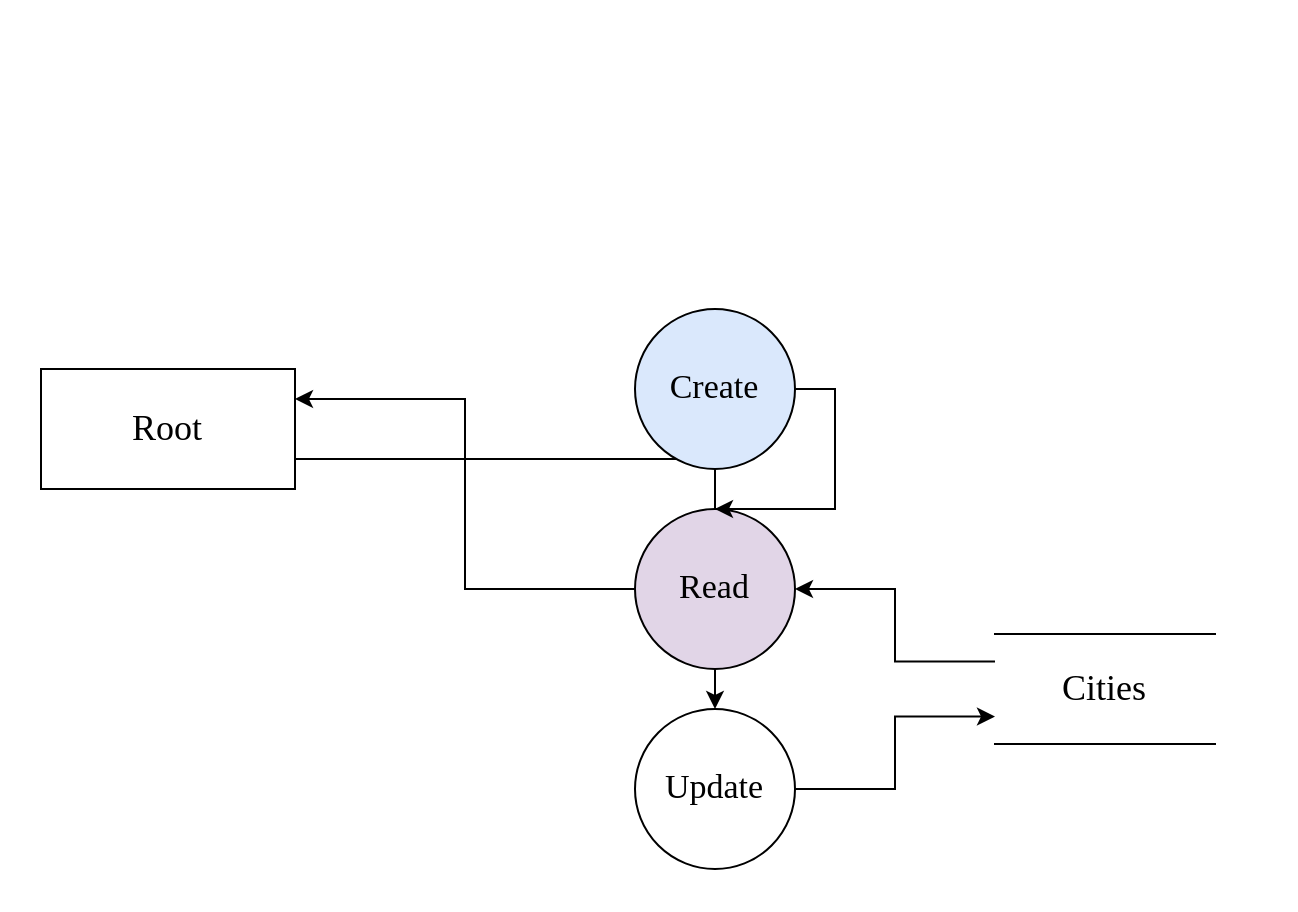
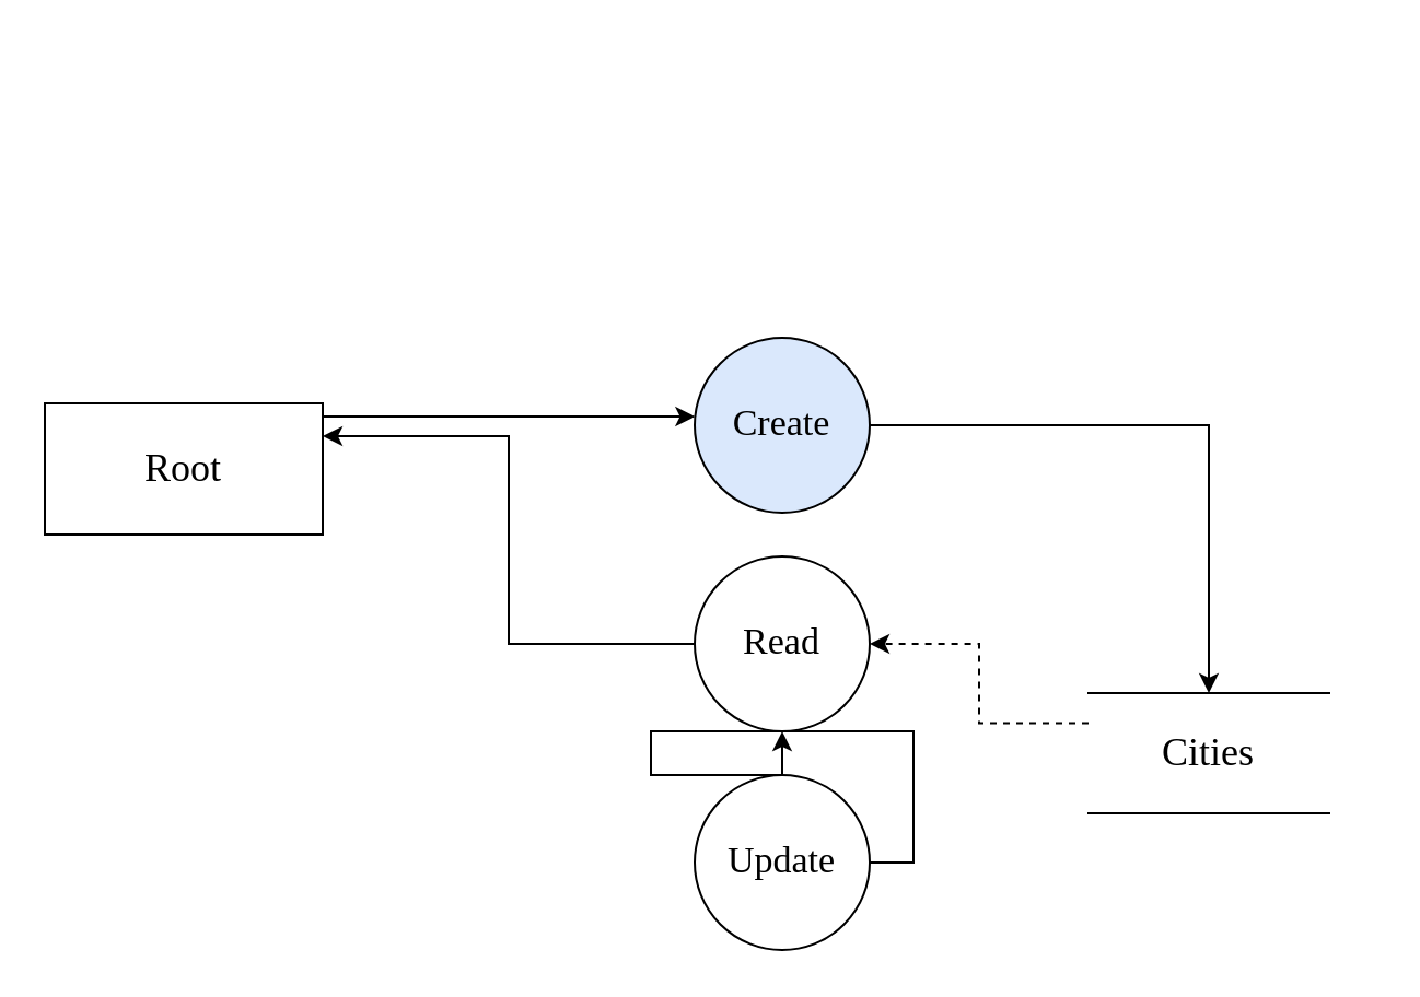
+ <mxCell id="4" style="edgeStyle=orthogonalEdgeStyle;rounded=0;orthogonalLoop=1;jettySize=auto;html=1;exitX=0.75;exitY=0;exitDx=0;exitDy=0;endArrow=classic;endFill=1;fontFamily=Times New Roman;" parent="1" source="6" target="12" edge="1"><mxGeometry relative="1" as="geometry"><Array as="points"><mxPoint x="115" y="190" /></Array></mxGeometry></mxCell>
- <mxCell id="5" style="edgeStyle=orthogonalEdgeStyle;rounded=0;orthogonalLoop=1;jettySize=auto;html=1;exitX=1;exitY=0.75;exitDx=0;exitDy=0;endArrow=classic;endFill=1;fontFamily=Times New Roman;" parent="1" source="6" target="14" edge="1"><mxGeometry relative="1" as="geometry" /></mxCell>
- <mxCell id="11" style="edgeStyle=orthogonalEdgeStyle;rounded=0;orthogonalLoop=1;jettySize=auto;html=1;exitX=1;exitY=0.5;exitDx=0;exitDy=0;endArrow=classic;endFill=1;fontFamily=Times New Roman;" parent="1" source="12" target="8" edge="1"><mxGeometry relative="1" as="geometry" /></mxCell>
+ <mxCell id="11" style="edgeStyle=orthogonalEdgeStyle;rounded=0;orthogonalLoop=1;jettySize=auto;html=1;exitX=1;exitY=0.5;exitDx=0;exitDy=0;endArrow=classic;endFill=1;fontFamily=Times New Roman;" parent="1" source="12" target="10" edge="1"><mxGeometry relative="1" as="geometry" /></mxCell>
- <mxCell id="8" value="&lt;p&gt;&lt;span style=&quot;line-height: 1.1&quot;&gt;&lt;font style=&quot;font-size: 17px&quot;&gt;Read&lt;/font&gt;&lt;/span&gt;&lt;/p&gt;" style="ellipse;whiteSpace=wrap;html=1;aspect=fixed;shadow=0;sketch=0;rotation=0;fontFamily=Times New Roman;fillColor=#e1d5e7;" parent="1" vertex="1"><mxGeometry x="317" y="254" width="80" height="80" as="geometry" /></mxCell>
+ <mxCell id="8" value="&lt;p&gt;&lt;span style=&quot;line-height: 1.1&quot;&gt;&lt;font style=&quot;font-size: 17px&quot;&gt;Read&lt;/font&gt;&lt;/span&gt;&lt;/p&gt;" style="ellipse;whiteSpace=wrap;html=1;aspect=fixed;shadow=0;sketch=0;rotation=0;fontFamily=Times New Roman;" parent="1" vertex="1"><mxGeometry x="317" y="254" width="80" height="80" as="geometry" /></mxCell>
- <mxCell id="9" style="edgeStyle=orthogonalEdgeStyle;rounded=0;orthogonalLoop=1;jettySize=auto;html=1;exitX=0;exitY=0.25;exitDx=0;exitDy=0;endArrow=classic;endFill=1;fontFamily=Times New Roman;" parent="1" source="10" target="8" edge="1"><mxGeometry relative="1" as="geometry" /></mxCell>
+ <mxCell id="9" style="edgeStyle=orthogonalEdgeStyle;rounded=0;orthogonalLoop=1;jettySize=auto;html=1;exitX=0;exitY=0.25;exitDx=0;exitDy=0;endArrow=classic;endFill=1;fontFamily=Times New Roman;dashed=1;" parent="1" source="10" target="8" edge="1"><mxGeometry relative="1" as="geometry" /></mxCell>
- <mxCell id="13" style="edgeStyle=orthogonalEdgeStyle;rounded=0;orthogonalLoop=1;jettySize=auto;html=1;exitX=1;exitY=0.5;exitDx=0;exitDy=0;entryX=0;entryY=0.75;entryDx=0;entryDy=0;endArrow=classic;endFill=1;fontFamily=Times New Roman;" parent="1" source="14" target="10" edge="1"><mxGeometry relative="1" as="geometry" /></mxCell>
+ <mxCell id="13" style="edgeStyle=orthogonalEdgeStyle;rounded=0;orthogonalLoop=1;jettySize=auto;html=1;exitX=1;exitY=0.5;exitDx=0;exitDy=0;endArrow=classic;endFill=1;fontFamily=Times New Roman;" parent="1" source="14" target="8" edge="1"><mxGeometry relative="1" as="geometry" /></mxCell>
